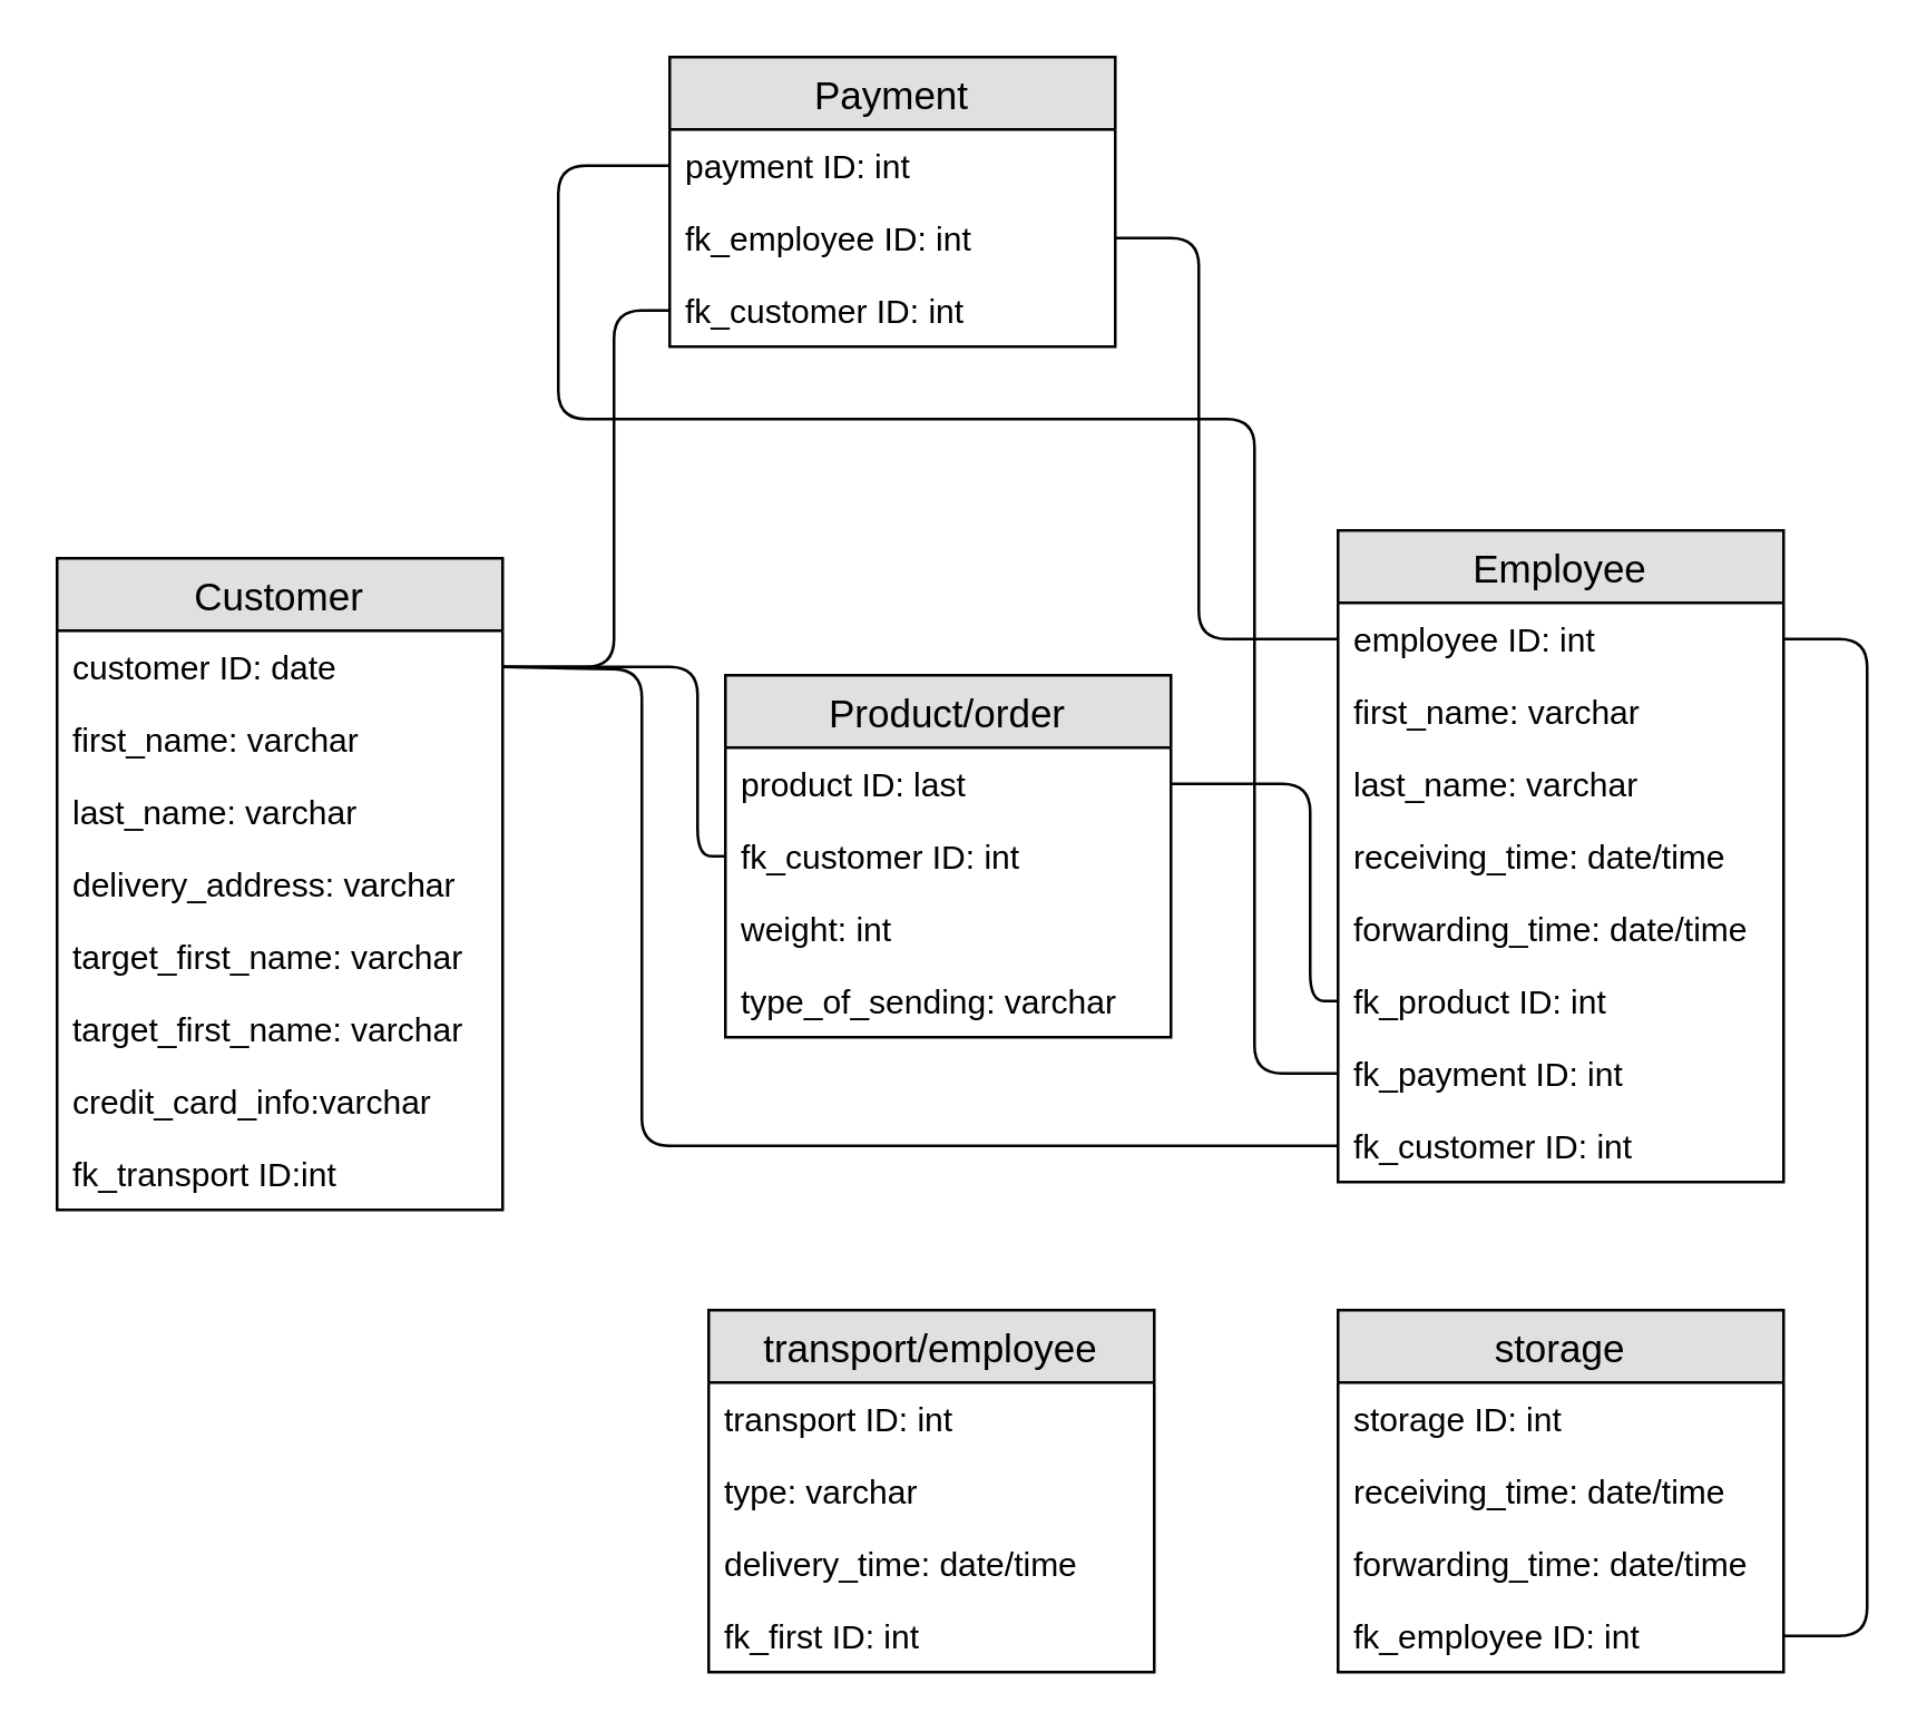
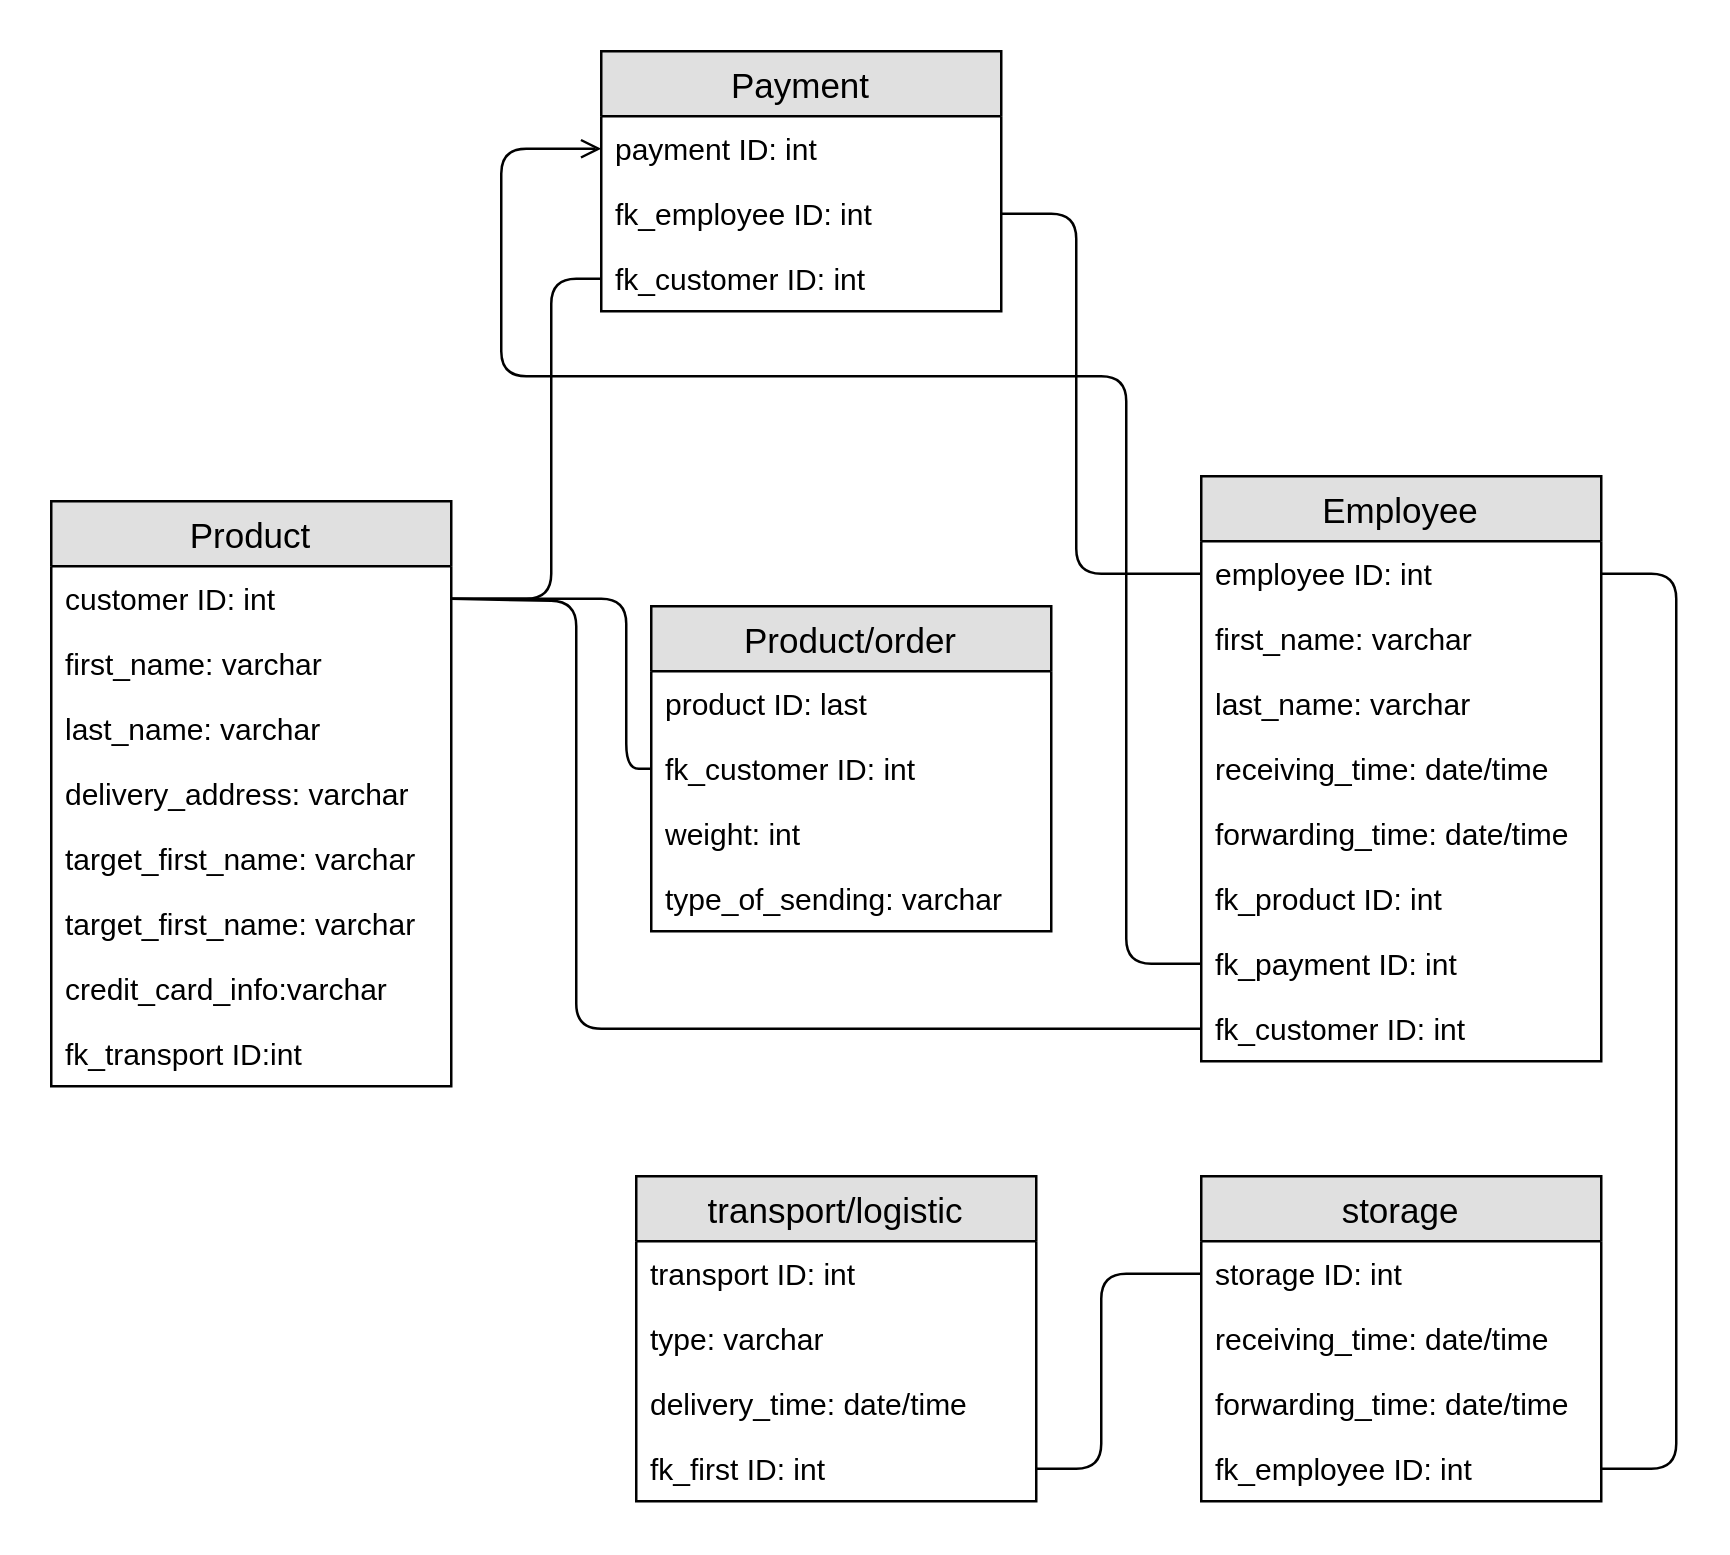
- <mxCell id="39" value="" style="endArrow=none;html=1;entryX=0;entryY=0.5;entryDx=0;entryDy=0;exitX=0;exitY=0.5;exitDx=0;exitDy=0;" edge="1" parent="1" source="23" target="26"><mxGeometry width="50" height="50" relative="1" as="geometry"><mxPoint x="450" y="390" as="sourcePoint" /><mxPoint x="440" y="180" as="targetPoint" /><Array as="points"><mxPoint x="450" y="385" /><mxPoint x="450" y="150" /><mxPoint x="200" y="150" /><mxPoint x="200" y="59" /></Array></mxGeometry></mxCell>
+ <mxCell id="39" value="" style="endArrow=open;html=1;entryX=0;entryY=0.5;entryDx=0;entryDy=0;exitX=0;exitY=0.5;exitDx=0;exitDy=0;" edge="1" parent="1" source="23" target="26"><mxGeometry width="50" height="50" relative="1" as="geometry"><mxPoint x="450" y="390" as="sourcePoint" /><mxPoint x="440" y="180" as="targetPoint" /><Array as="points"><mxPoint x="450" y="385" /><mxPoint x="450" y="150" /><mxPoint x="200" y="150" /><mxPoint x="200" y="59" /></Array></mxGeometry></mxCell>
- <mxCell id="2" value="Customer" style="swimlane;fontStyle=0;childLayout=stackLayout;horizontal=1;startSize=26;fillColor=#e0e0e0;horizontalStack=0;resizeParent=1;resizeParentMax=0;resizeLast=0;collapsible=1;marginBottom=0;swimlaneFillColor=#ffffff;align=center;fontSize=14;" vertex="1" parent="1"><mxGeometry x="20" y="200" width="160" height="234" as="geometry" /></mxCell>
+ <mxCell id="2" value="Product" style="swimlane;fontStyle=0;childLayout=stackLayout;horizontal=1;startSize=26;fillColor=#e0e0e0;horizontalStack=0;resizeParent=1;resizeParentMax=0;resizeLast=0;collapsible=1;marginBottom=0;swimlaneFillColor=#ffffff;align=center;fontSize=14;" vertex="1" parent="1"><mxGeometry x="20" y="200" width="160" height="234" as="geometry" /></mxCell>
- <mxCell id="3" value="customer ID: date" style="text;strokeColor=none;fillColor=none;spacingLeft=4;spacingRight=4;overflow=hidden;rotatable=0;points=[[0,0.5],[1,0.5]];portConstraint=eastwest;fontSize=12;" vertex="1" parent="2"><mxGeometry y="26" width="160" height="26" as="geometry" /></mxCell>
+ <mxCell id="3" value="customer ID: int" style="text;strokeColor=none;fillColor=none;spacingLeft=4;spacingRight=4;overflow=hidden;rotatable=0;points=[[0,0.5],[1,0.5]];portConstraint=eastwest;fontSize=12;" vertex="1" parent="2"><mxGeometry y="26" width="160" height="26" as="geometry" /></mxCell>
- <mxCell id="44" value="" style="endArrow=none;html=1;exitX=1;exitY=0.5;exitDx=0;exitDy=0;entryX=0;entryY=0.5;entryDx=0;entryDy=0;" edge="1" parent="1" source="12" target="22"><mxGeometry width="50" height="50" relative="1" as="geometry"><mxPoint x="390" y="230" as="sourcePoint" /><mxPoint x="470" y="360" as="targetPoint" /><Array as="points"><mxPoint x="470" y="281" /><mxPoint x="470" y="359" /></Array></mxGeometry></mxCell>
- <mxCell id="34" value="transport/employee" style="swimlane;fontStyle=0;childLayout=stackLayout;horizontal=1;startSize=26;fillColor=#e0e0e0;horizontalStack=0;resizeParent=1;resizeParentMax=0;resizeLast=0;collapsible=1;marginBottom=0;swimlaneFillColor=#ffffff;align=center;fontSize=14;" vertex="1" parent="1"><mxGeometry x="254" y="470" width="160" height="130" as="geometry" /></mxCell>
+ <mxCell id="34" value="transport/logistic" style="swimlane;fontStyle=0;childLayout=stackLayout;horizontal=1;startSize=26;fillColor=#e0e0e0;horizontalStack=0;resizeParent=1;resizeParentMax=0;resizeLast=0;collapsible=1;marginBottom=0;swimlaneFillColor=#ffffff;align=center;fontSize=14;" vertex="1" parent="1"><mxGeometry x="254" y="470" width="160" height="130" as="geometry" /></mxCell>
+ <mxCell id="46" value="" style="endArrow=none;html=1;exitX=1;exitY=0.5;exitDx=0;exitDy=0;entryX=0;entryY=0.5;entryDx=0;entryDy=0;" edge="1" parent="1" source="38" target="30"><mxGeometry width="50" height="50" relative="1" as="geometry"><mxPoint x="390" y="410" as="sourcePoint" /><mxPoint x="440" y="500" as="targetPoint" /><Array as="points"><mxPoint x="440" y="587" /><mxPoint x="440" y="509" /></Array></mxGeometry></mxCell>
